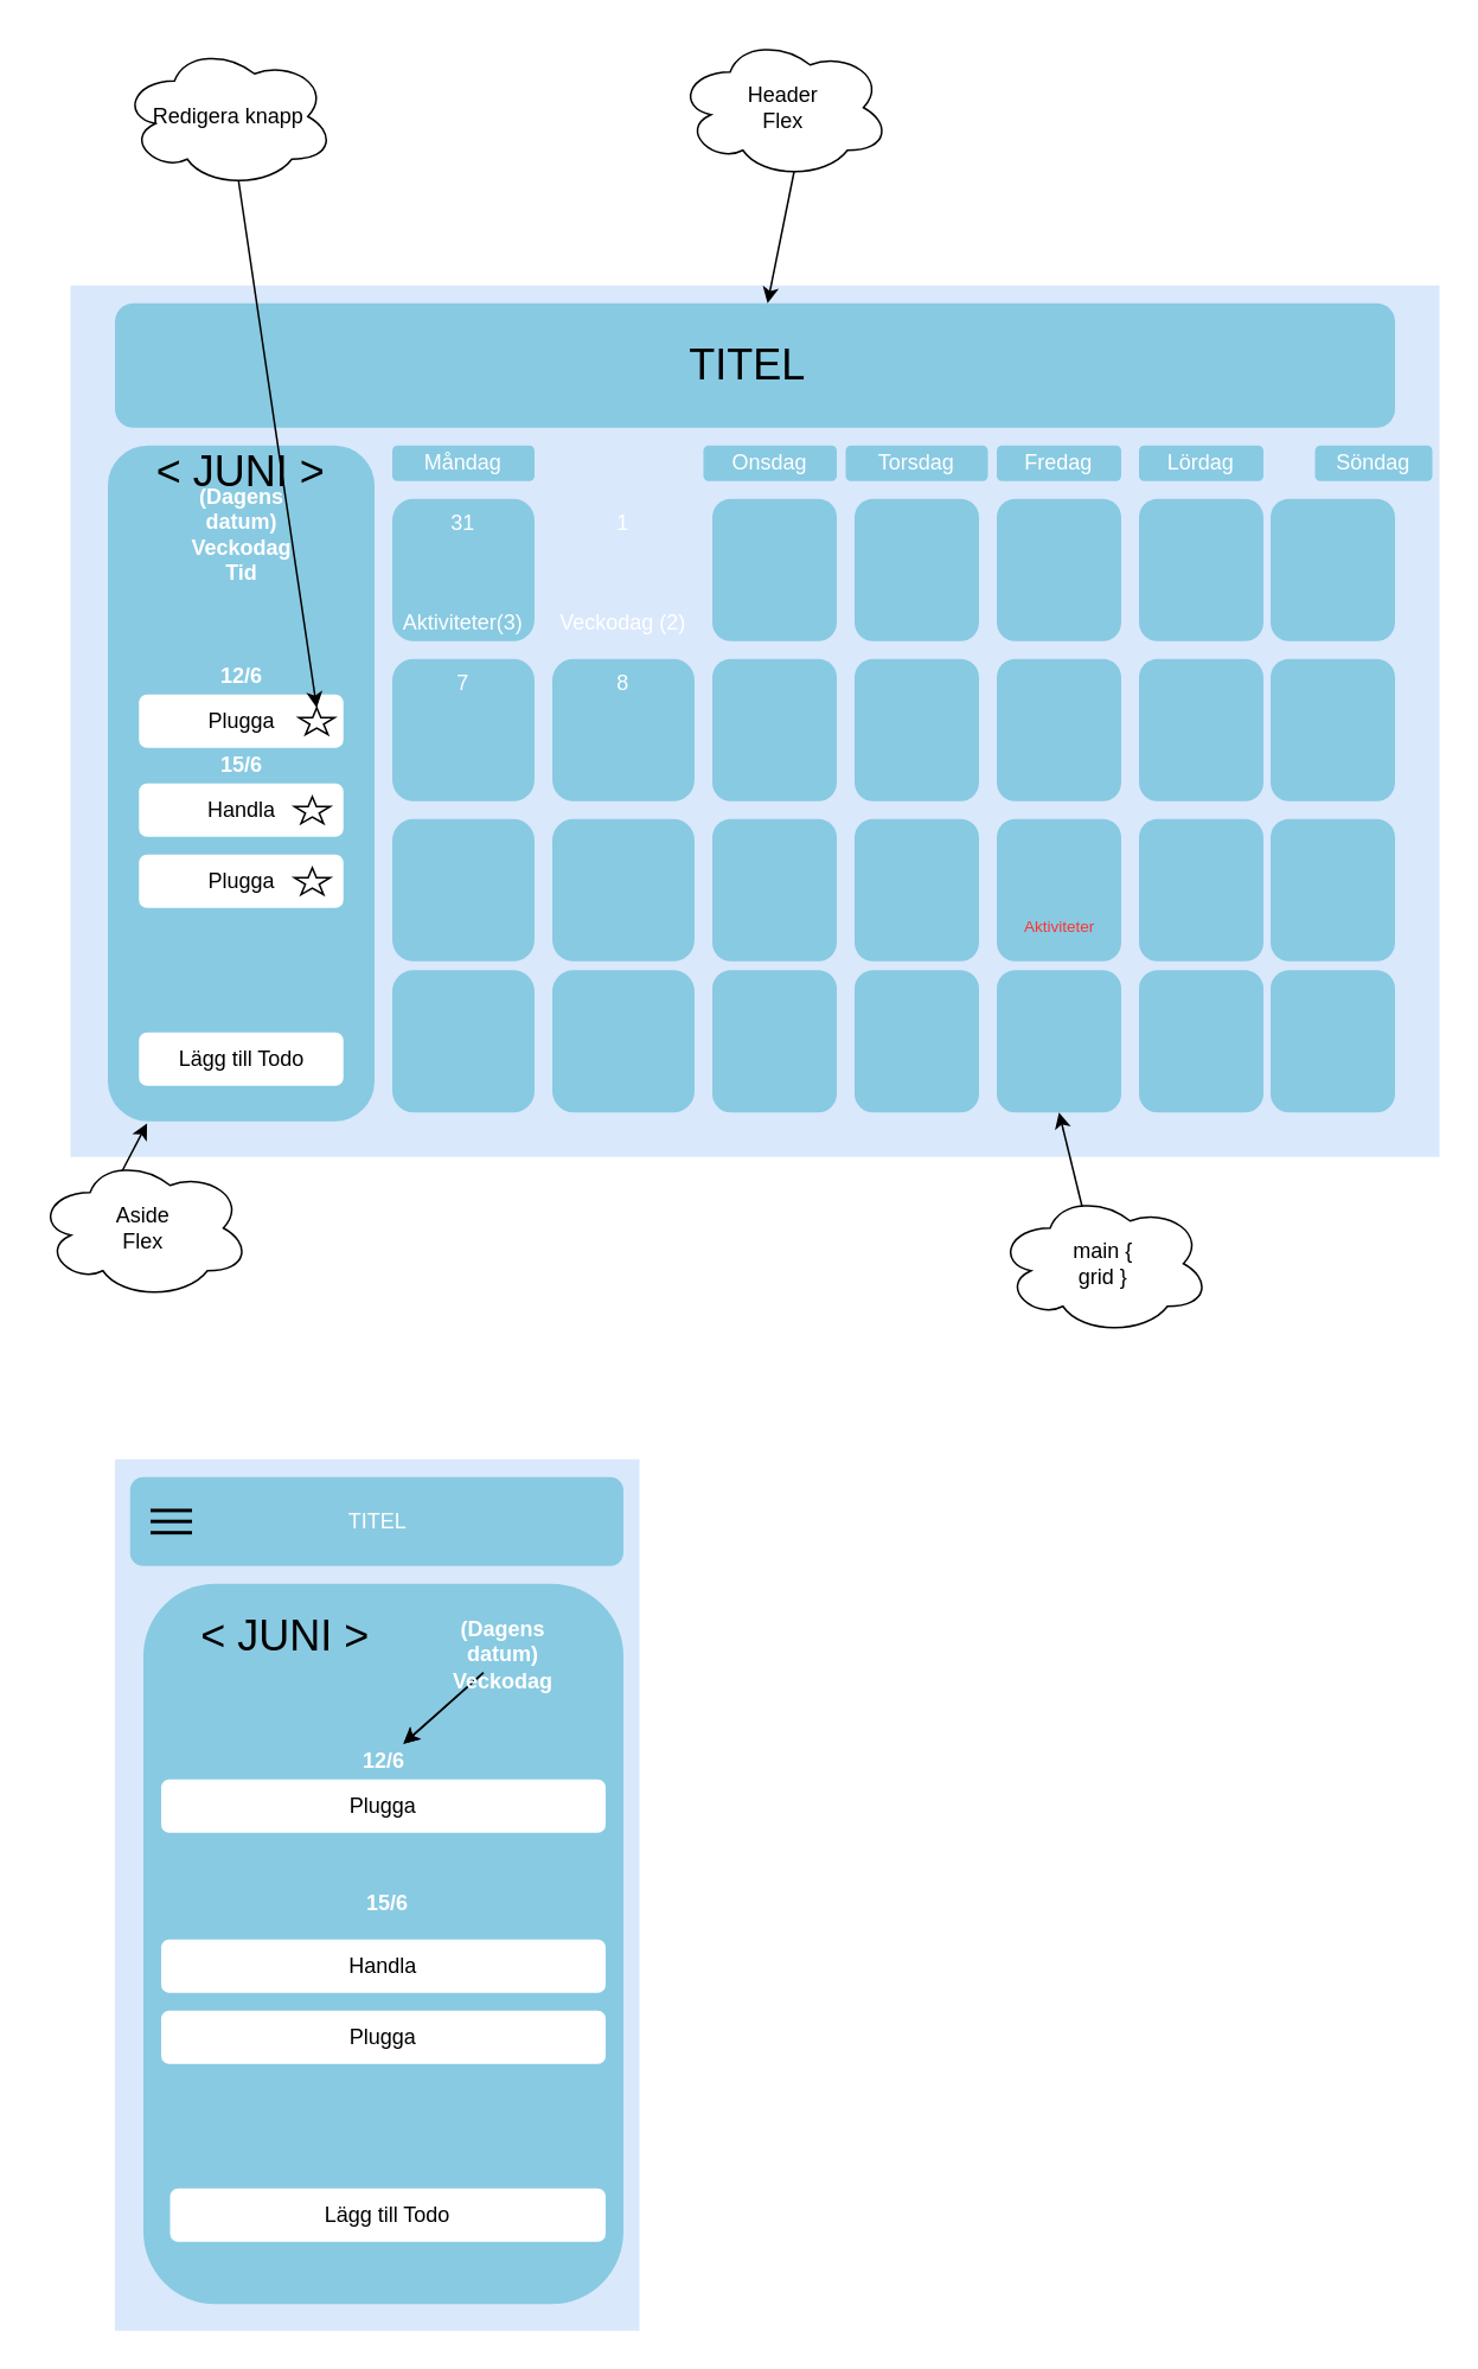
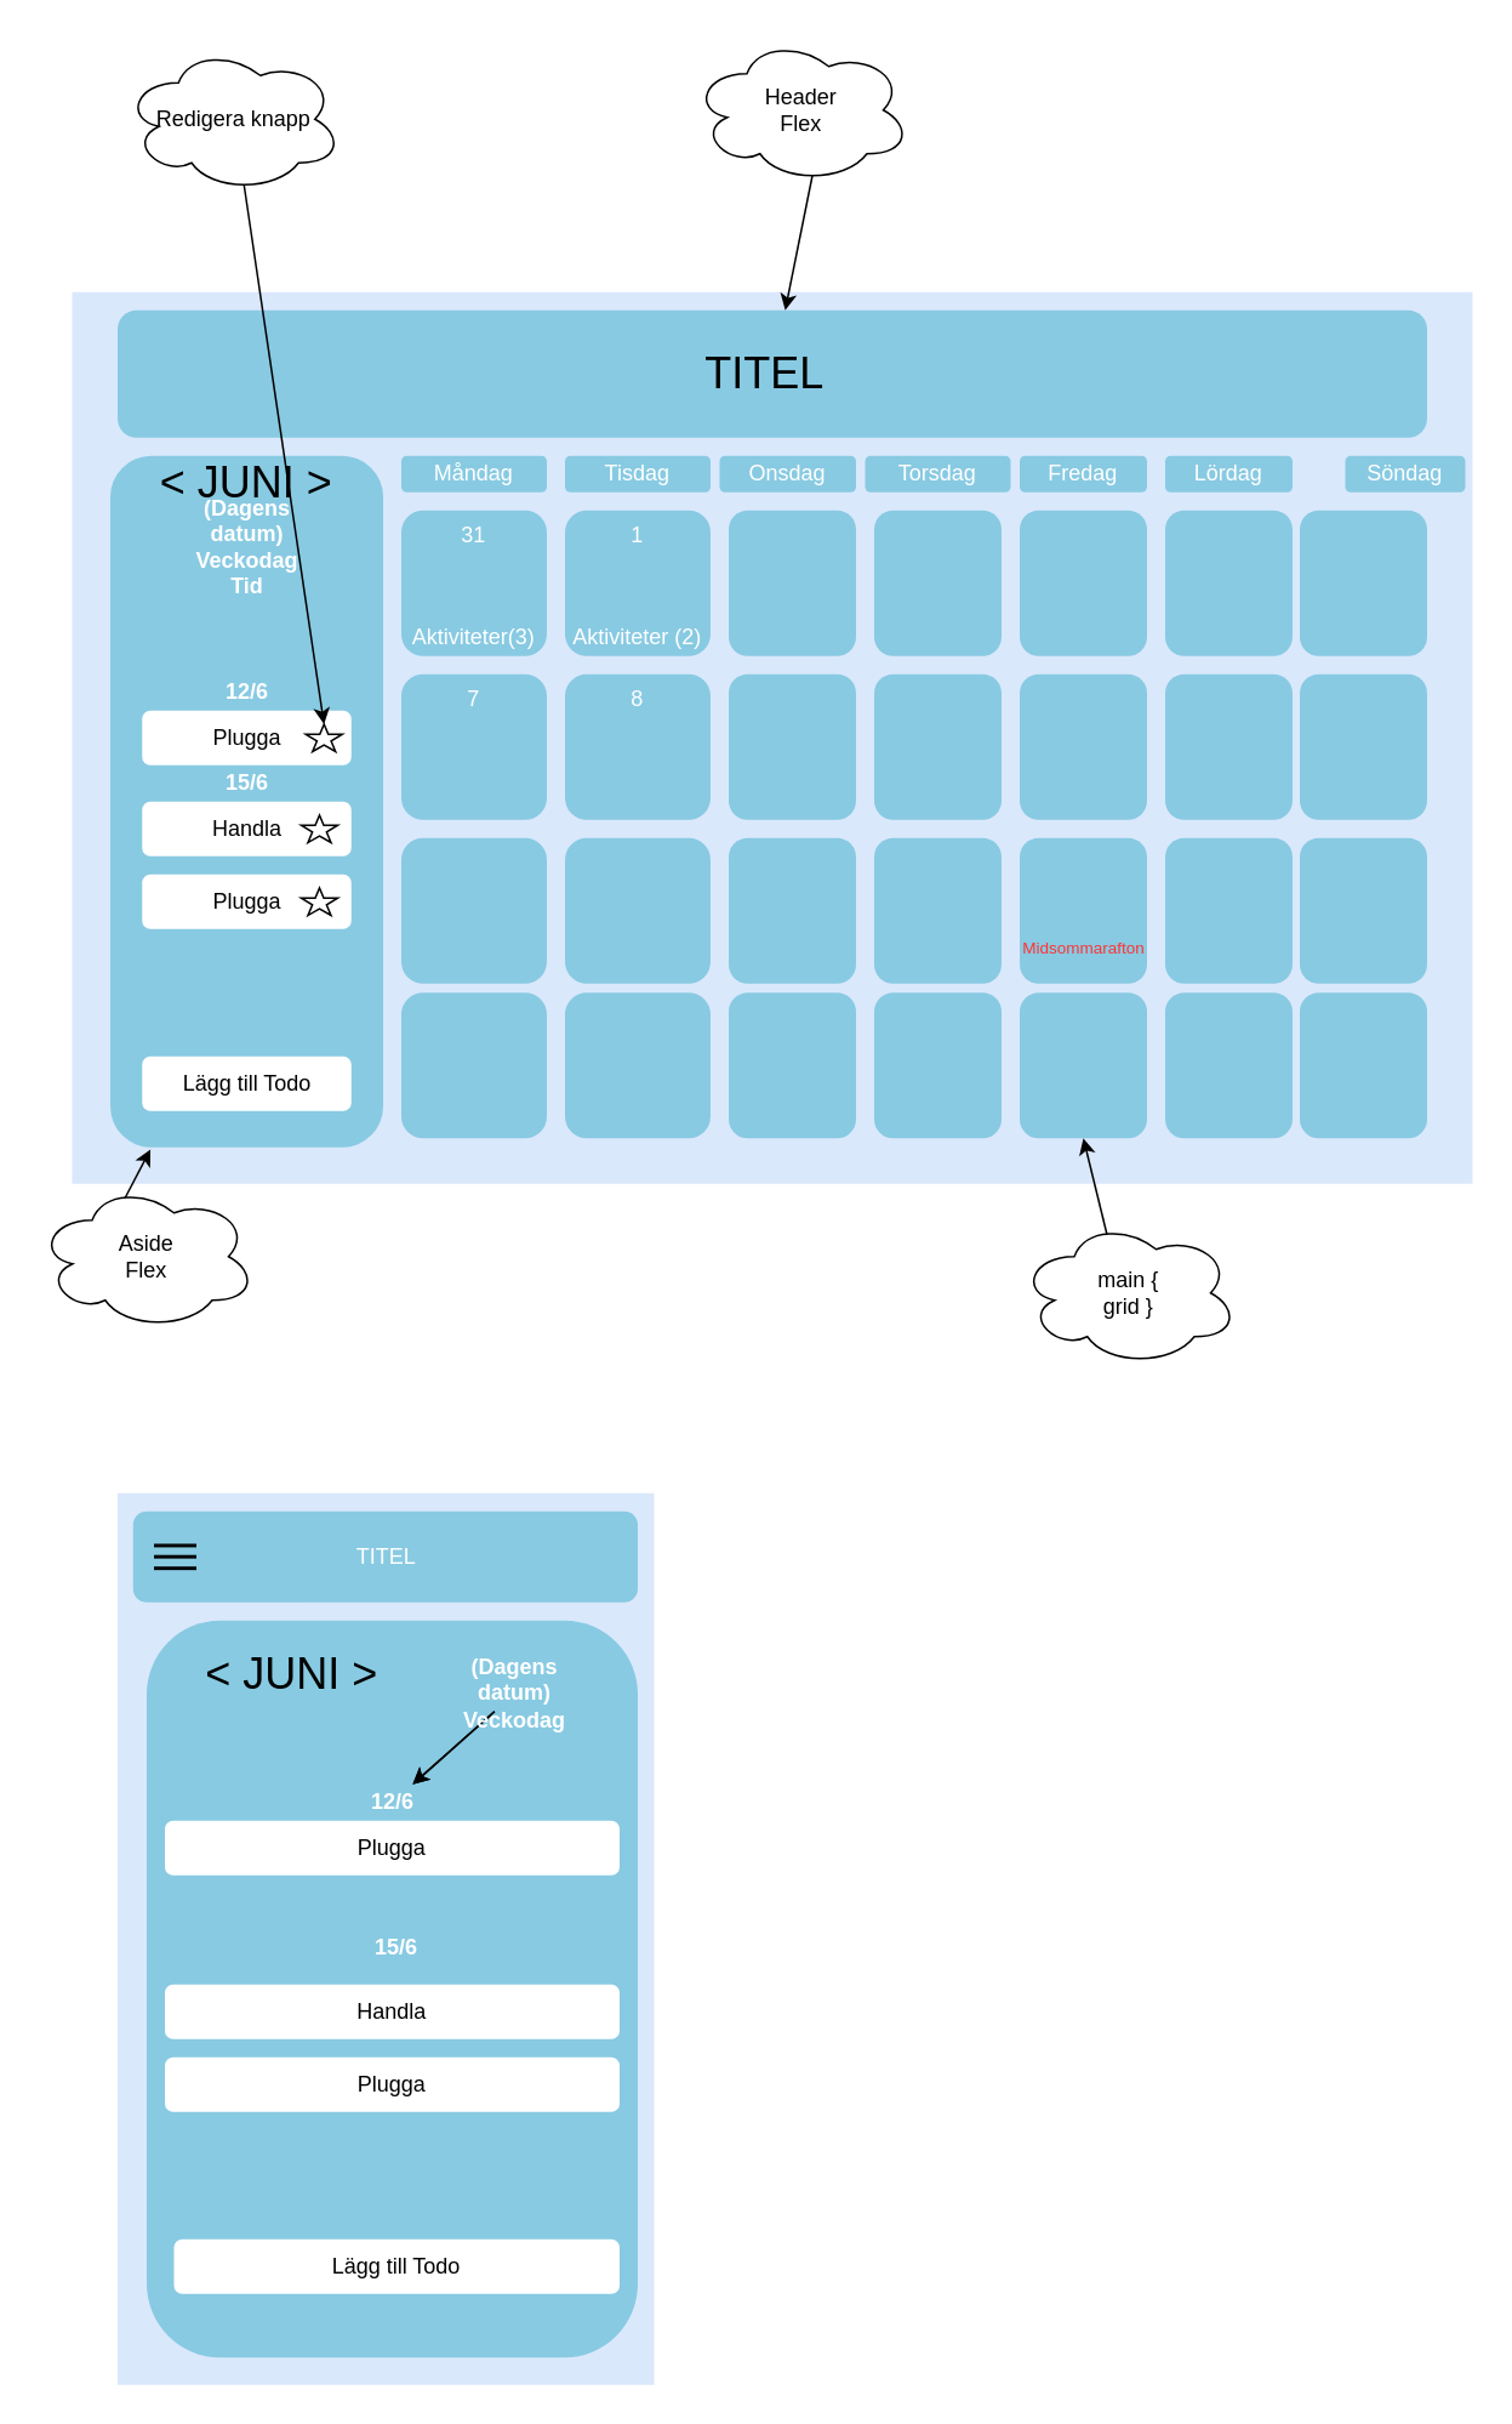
+ <mxCell id="39" value="Tisdag" style="rounded=1;whiteSpace=wrap;html=1;fontColor=#ffffff;strokeColor=none;fillColor=#88CAE2;" vertex="1" parent="1"><mxGeometry x="310" y="250" width="80" height="20" as="geometry" /></mxCell>
- <mxCell id="11" value="1" style="rounded=1;whiteSpace=wrap;html=1;fontColor=#ffffff;strokeColor=none;fillColor=#dae8fc;verticalAlign=top;" vertex="1" parent="1"><mxGeometry x="310" y="280" width="80" height="80" as="geometry" /></mxCell>
+ <mxCell id="11" value="1" style="rounded=1;whiteSpace=wrap;html=1;fontColor=#ffffff;strokeColor=none;fillColor=#88CAE2;verticalAlign=top;" vertex="1" parent="1"><mxGeometry x="310" y="280" width="80" height="80" as="geometry" /></mxCell>
- <mxCell id="58" value="&lt;font color=&quot;#ffffff&quot;&gt;Veckodag (2)&lt;/font&gt;" style="text;html=1;strokeColor=none;fillColor=none;align=center;verticalAlign=middle;whiteSpace=wrap;rounded=0;" vertex="1" parent="1"><mxGeometry x="305" y="340" width="90" height="20" as="geometry" /></mxCell>
+ <mxCell id="58" value="&lt;font color=&quot;#ffffff&quot;&gt;Aktiviteter (2)&lt;/font&gt;" style="text;html=1;strokeColor=none;fillColor=none;align=center;verticalAlign=middle;whiteSpace=wrap;rounded=0;" vertex="1" parent="1"><mxGeometry x="305" y="340" width="90" height="20" as="geometry" /></mxCell>
- <mxCell id="65" value="&lt;font color=&quot;#ff3333&quot; style=&quot;font-size: 9px&quot;&gt;Aktiviteter&lt;/font&gt;" style="text;html=1;strokeColor=none;fillColor=none;align=center;verticalAlign=middle;whiteSpace=wrap;rounded=0;" vertex="1" parent="1"><mxGeometry x="577.5" y="510" width="35" height="20" as="geometry" /></mxCell>
+ <mxCell id="65" value="&lt;font color=&quot;#ff3333&quot; style=&quot;font-size: 9px&quot;&gt;Midsommarafton&lt;/font&gt;" style="text;html=1;strokeColor=none;fillColor=none;align=center;verticalAlign=middle;whiteSpace=wrap;rounded=0;" vertex="1" parent="1"><mxGeometry x="577.5" y="510" width="35" height="20" as="geometry" /></mxCell>
